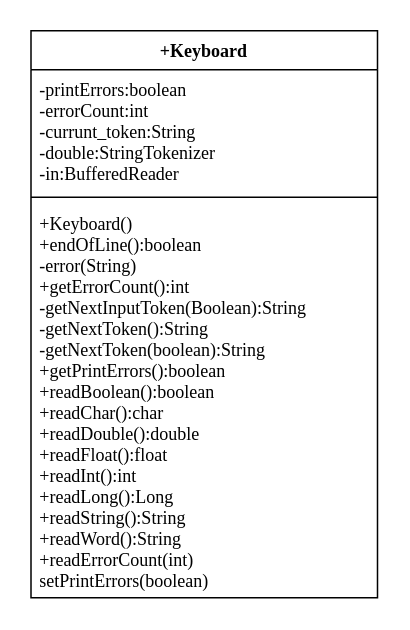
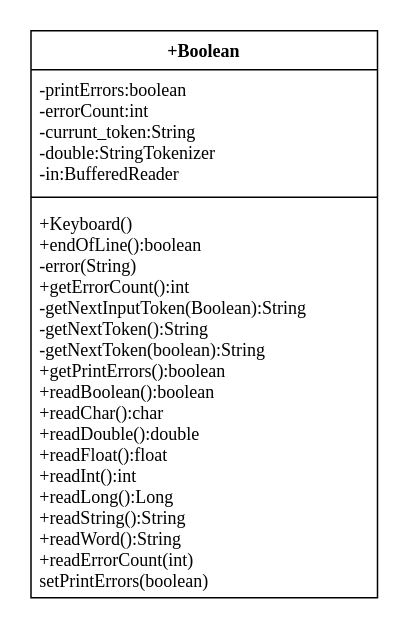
- <mxCell id="2" value="+Keyboard" style="swimlane;fontStyle=1;align=center;verticalAlign=top;childLayout=stackLayout;horizontal=1;startSize=26;horizontalStack=0;resizeParent=1;resizeParentMax=0;resizeLast=0;collapsible=1;marginBottom=0;fontFamily=Verdana;" vertex="1" parent="1"><mxGeometry x="20" y="20" width="231" height="378" as="geometry" /></mxCell>
+ <mxCell id="2" value="+Boolean" style="swimlane;fontStyle=1;align=center;verticalAlign=top;childLayout=stackLayout;horizontal=1;startSize=26;horizontalStack=0;resizeParent=1;resizeParentMax=0;resizeLast=0;collapsible=1;marginBottom=0;fontFamily=Verdana;" vertex="1" parent="1"><mxGeometry x="20" y="20" width="231" height="378" as="geometry" /></mxCell>
